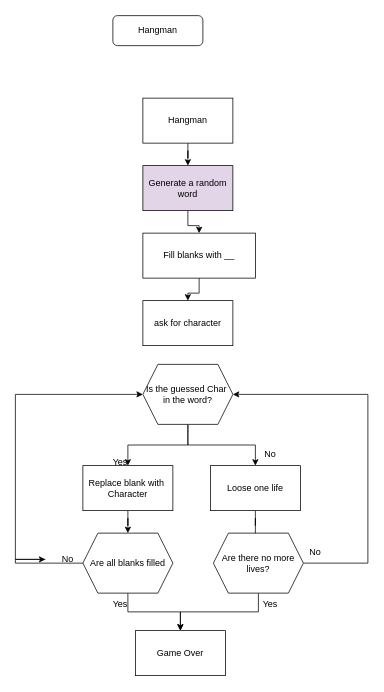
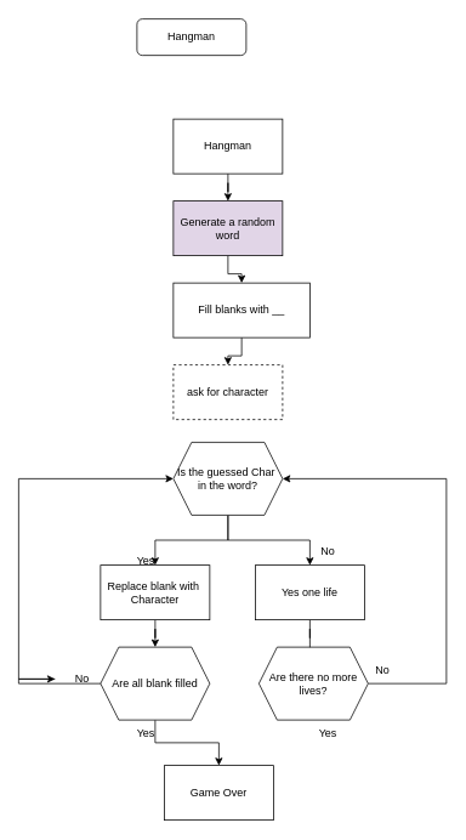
- <mxCell id="9" value="ask for character" style="whiteSpace=wrap;html=1;rounded=0;" vertex="1" parent="1"><mxGeometry x="190" y="400" width="120" height="60" as="geometry" /></mxCell>
+ <mxCell id="9" value="ask for character" style="whiteSpace=wrap;html=1;rounded=0;dashed=1;" vertex="1" parent="1"><mxGeometry x="190" y="400" width="120" height="60" as="geometry" /></mxCell>
- <mxCell id="16" value="Loose one life" style="whiteSpace=wrap;html=1;" vertex="1" parent="1"><mxGeometry x="280" y="620" width="120" height="60" as="geometry" /></mxCell>
+ <mxCell id="16" value="Yes one life" style="whiteSpace=wrap;html=1;" vertex="1" parent="1"><mxGeometry x="280" y="620" width="120" height="60" as="geometry" /></mxCell>
- <mxCell id="21" value="Are all blanks filled" style="shape=hexagon;perimeter=hexagonPerimeter2;whiteSpace=wrap;html=1;fixedSize=1;" vertex="1" parent="1"><mxGeometry x="110" y="710" width="120" height="80" as="geometry" /></mxCell>
+ <mxCell id="21" value="Are all blank filled" style="shape=hexagon;perimeter=hexagonPerimeter2;whiteSpace=wrap;html=1;fixedSize=1;" vertex="1" parent="1"><mxGeometry x="110" y="710" width="120" height="80" as="geometry" /></mxCell>
- <mxCell id="23" style="edgeStyle=orthogonalEdgeStyle;rounded=0;orthogonalLoop=1;jettySize=auto;html=1;entryX=0.5;entryY=0;entryDx=0;entryDy=0;" edge="1" parent="1" source="24" target="25"><mxGeometry relative="1" as="geometry" /></mxCell>
